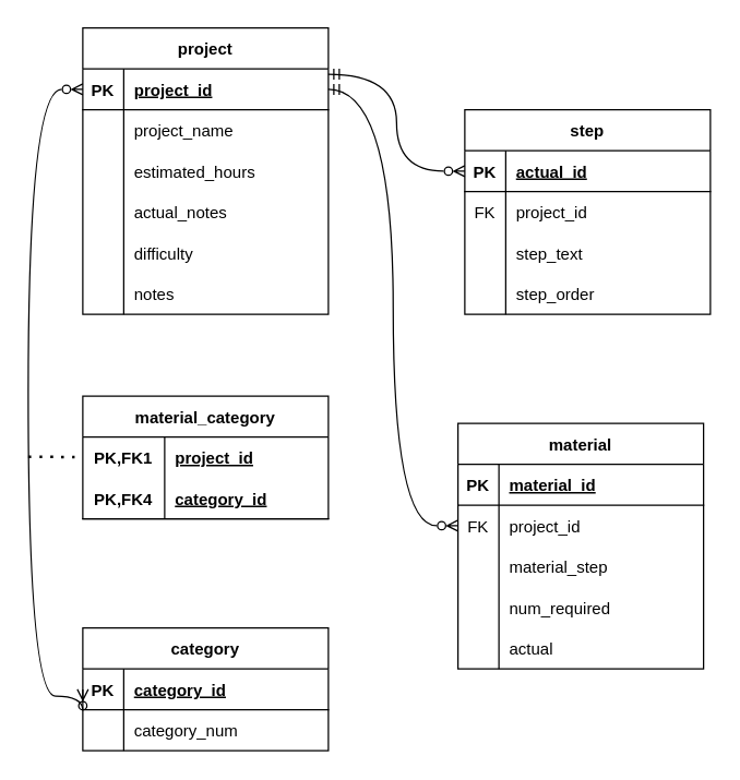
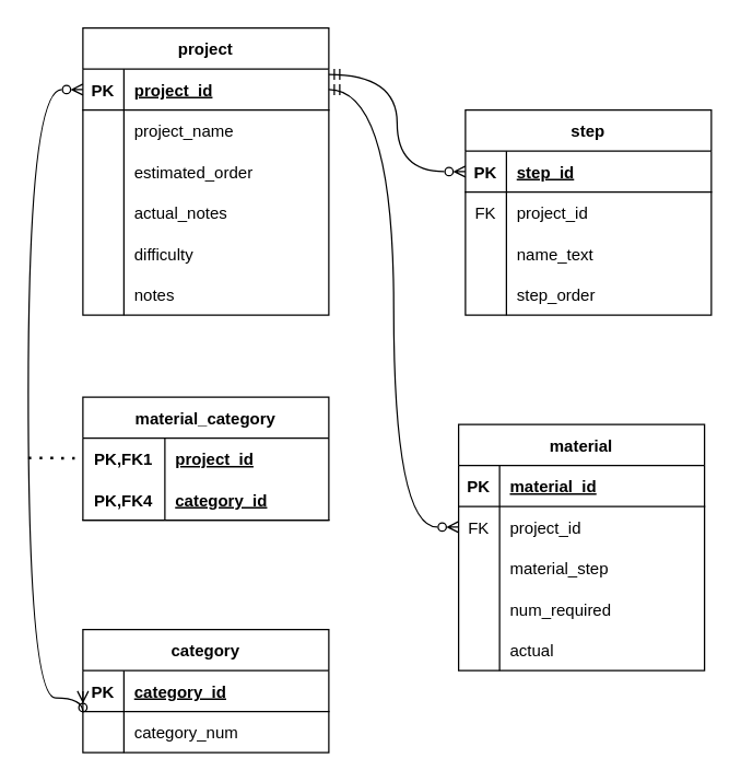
- <mxCell id="11" value="estimated_hours" style="shape=partialRectangle;connectable=0;fillColor=none;top=0;left=0;bottom=0;right=0;align=left;spacingLeft=6;overflow=hidden;" vertex="1" parent="9"><mxGeometry x="30" width="150" height="30" as="geometry"><mxRectangle width="150" height="30" as="alternateBounds" /></mxGeometry></mxCell>
+ <mxCell id="11" value="estimated_order" style="shape=partialRectangle;connectable=0;fillColor=none;top=0;left=0;bottom=0;right=0;align=left;spacingLeft=6;overflow=hidden;" vertex="1" parent="9"><mxGeometry x="30" width="150" height="30" as="geometry"><mxRectangle width="150" height="30" as="alternateBounds" /></mxGeometry></mxCell>
- <mxCell id="40" value="actual_id" style="shape=partialRectangle;connectable=0;fillColor=none;top=0;left=0;bottom=0;right=0;align=left;spacingLeft=6;fontStyle=5;overflow=hidden;" vertex="1" parent="38"><mxGeometry x="30" width="150" height="30" as="geometry"><mxRectangle width="150" height="30" as="alternateBounds" /></mxGeometry></mxCell>
+ <mxCell id="40" value="step_id" style="shape=partialRectangle;connectable=0;fillColor=none;top=0;left=0;bottom=0;right=0;align=left;spacingLeft=6;fontStyle=5;overflow=hidden;" vertex="1" parent="38"><mxGeometry x="30" width="150" height="30" as="geometry"><mxRectangle width="150" height="30" as="alternateBounds" /></mxGeometry></mxCell>
- <mxCell id="46" value="step_text" style="shape=partialRectangle;connectable=0;fillColor=none;top=0;left=0;bottom=0;right=0;align=left;spacingLeft=6;overflow=hidden;" vertex="1" parent="44"><mxGeometry x="30" width="150" height="30" as="geometry"><mxRectangle width="150" height="30" as="alternateBounds" /></mxGeometry></mxCell>
+ <mxCell id="46" value="name_text" style="shape=partialRectangle;connectable=0;fillColor=none;top=0;left=0;bottom=0;right=0;align=left;spacingLeft=6;overflow=hidden;" vertex="1" parent="44"><mxGeometry x="30" width="150" height="30" as="geometry"><mxRectangle width="150" height="30" as="alternateBounds" /></mxGeometry></mxCell>
